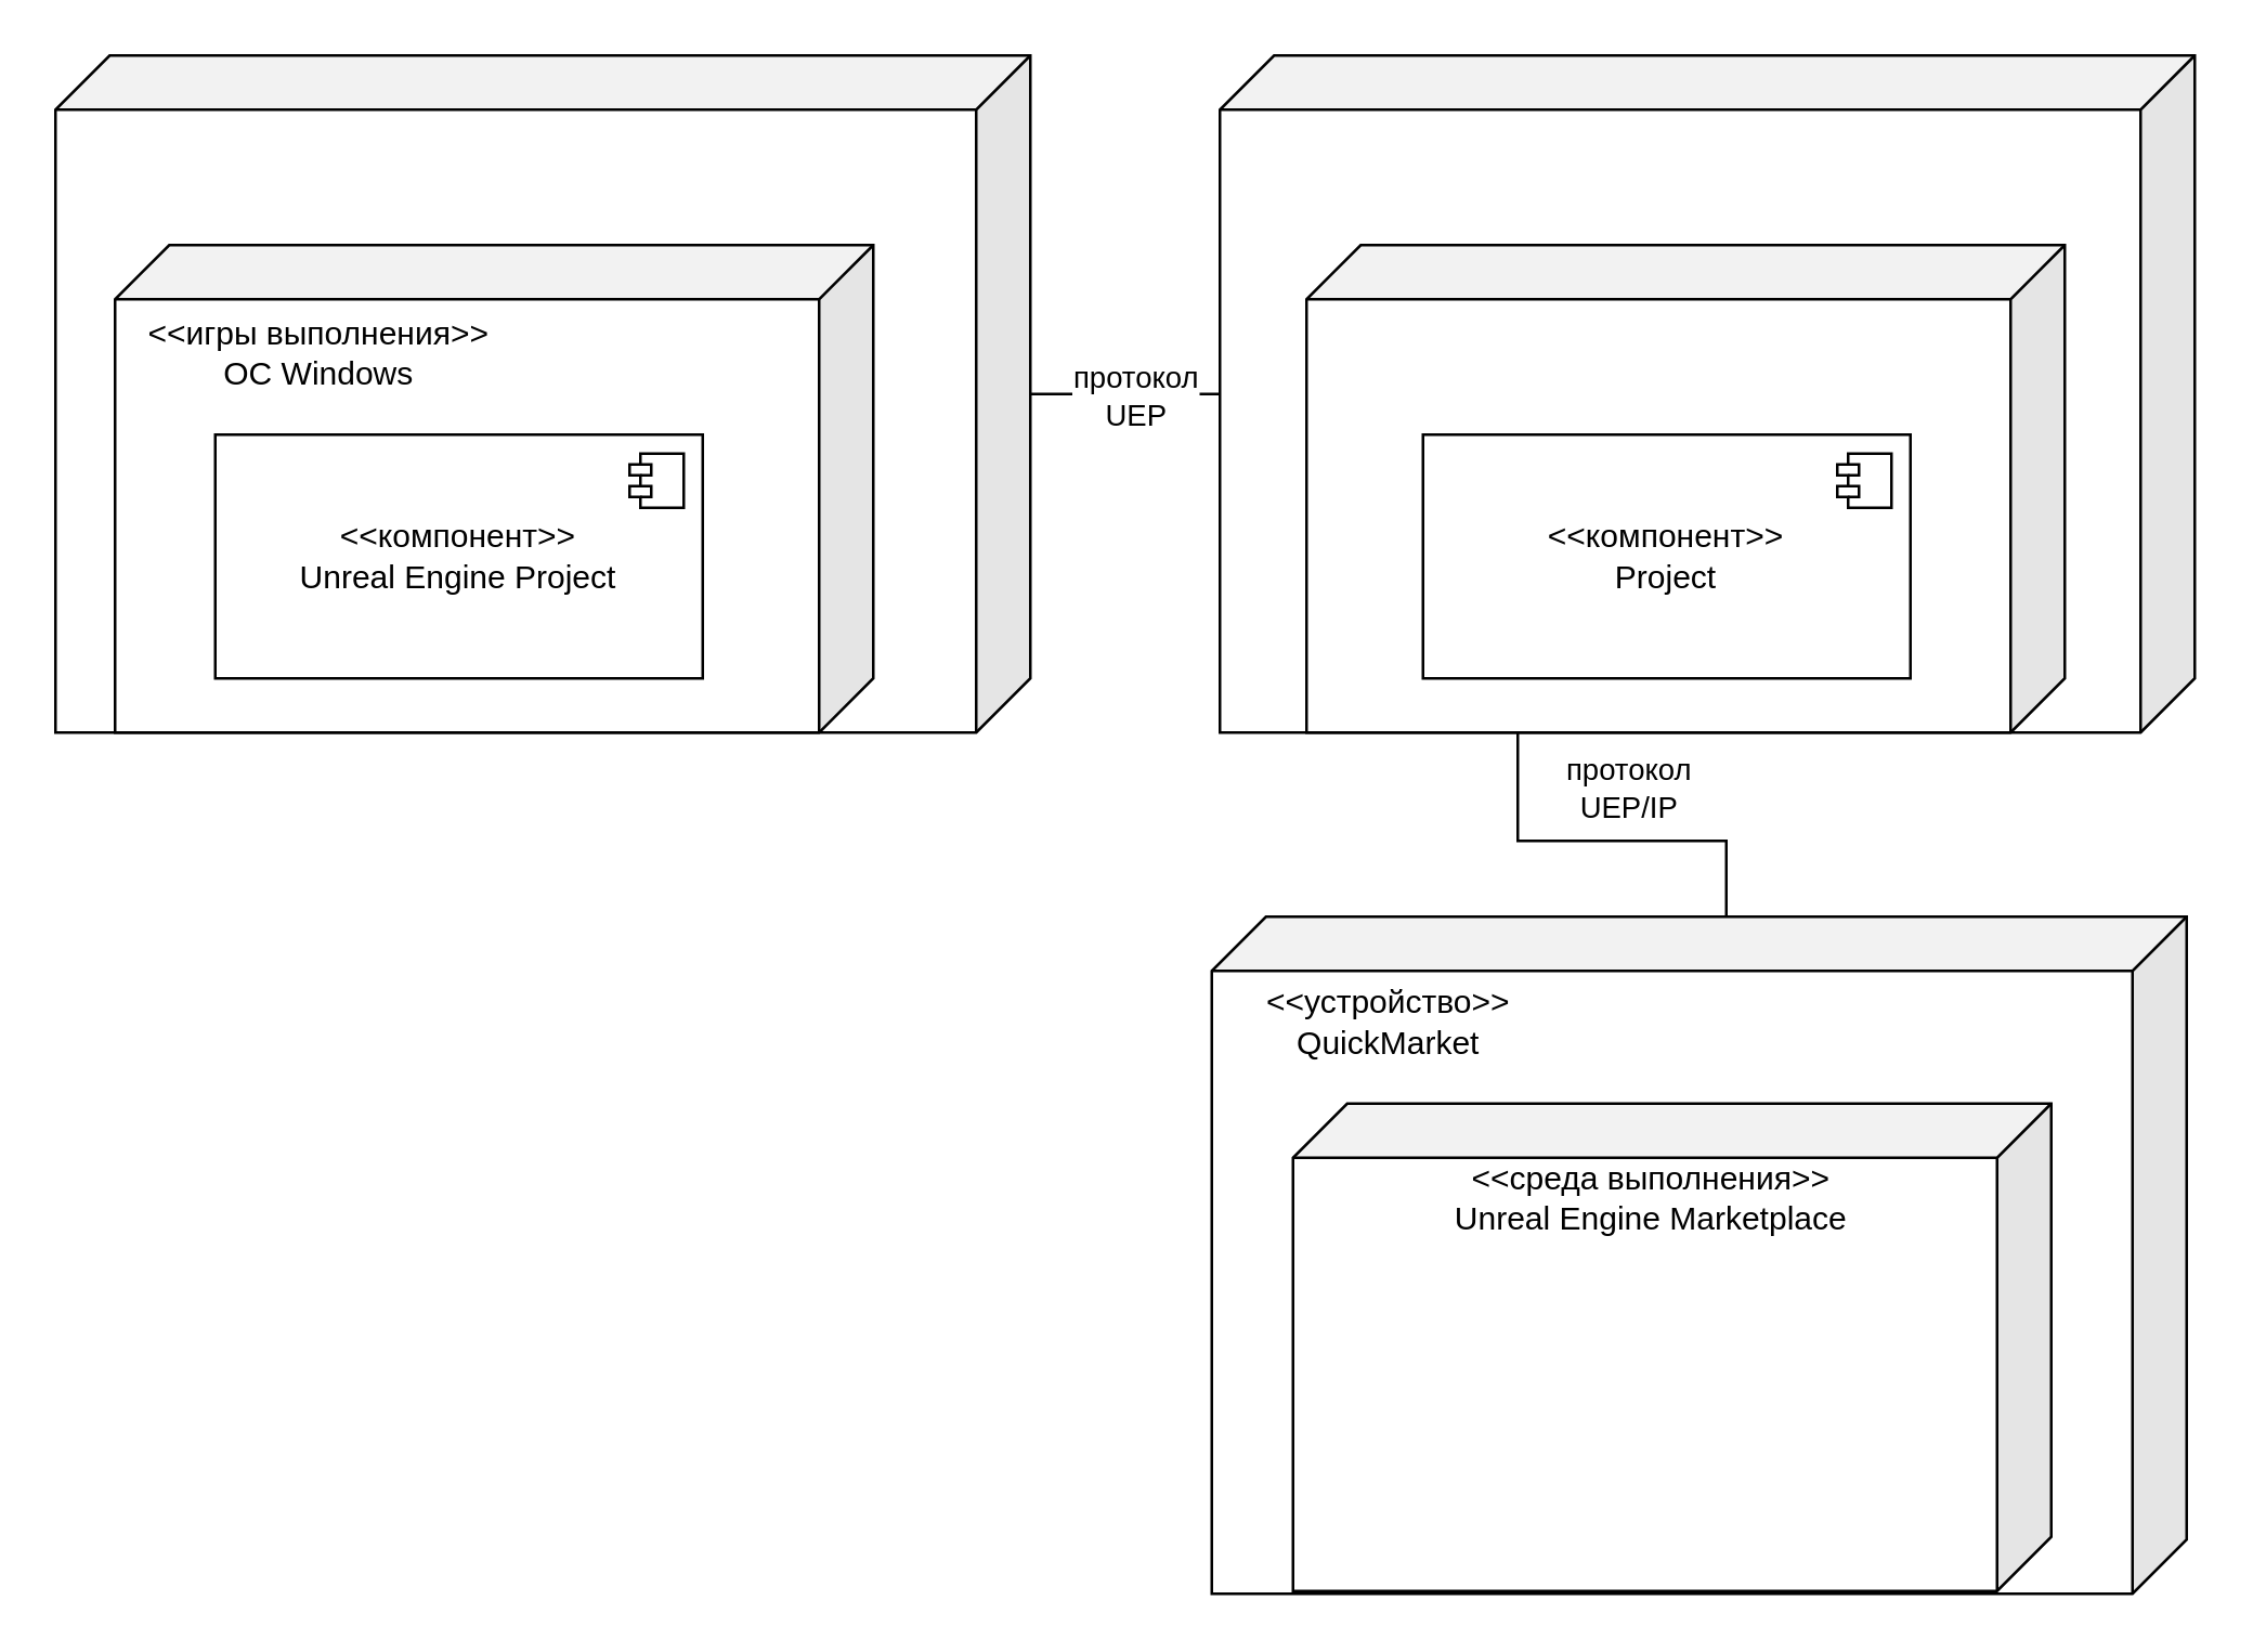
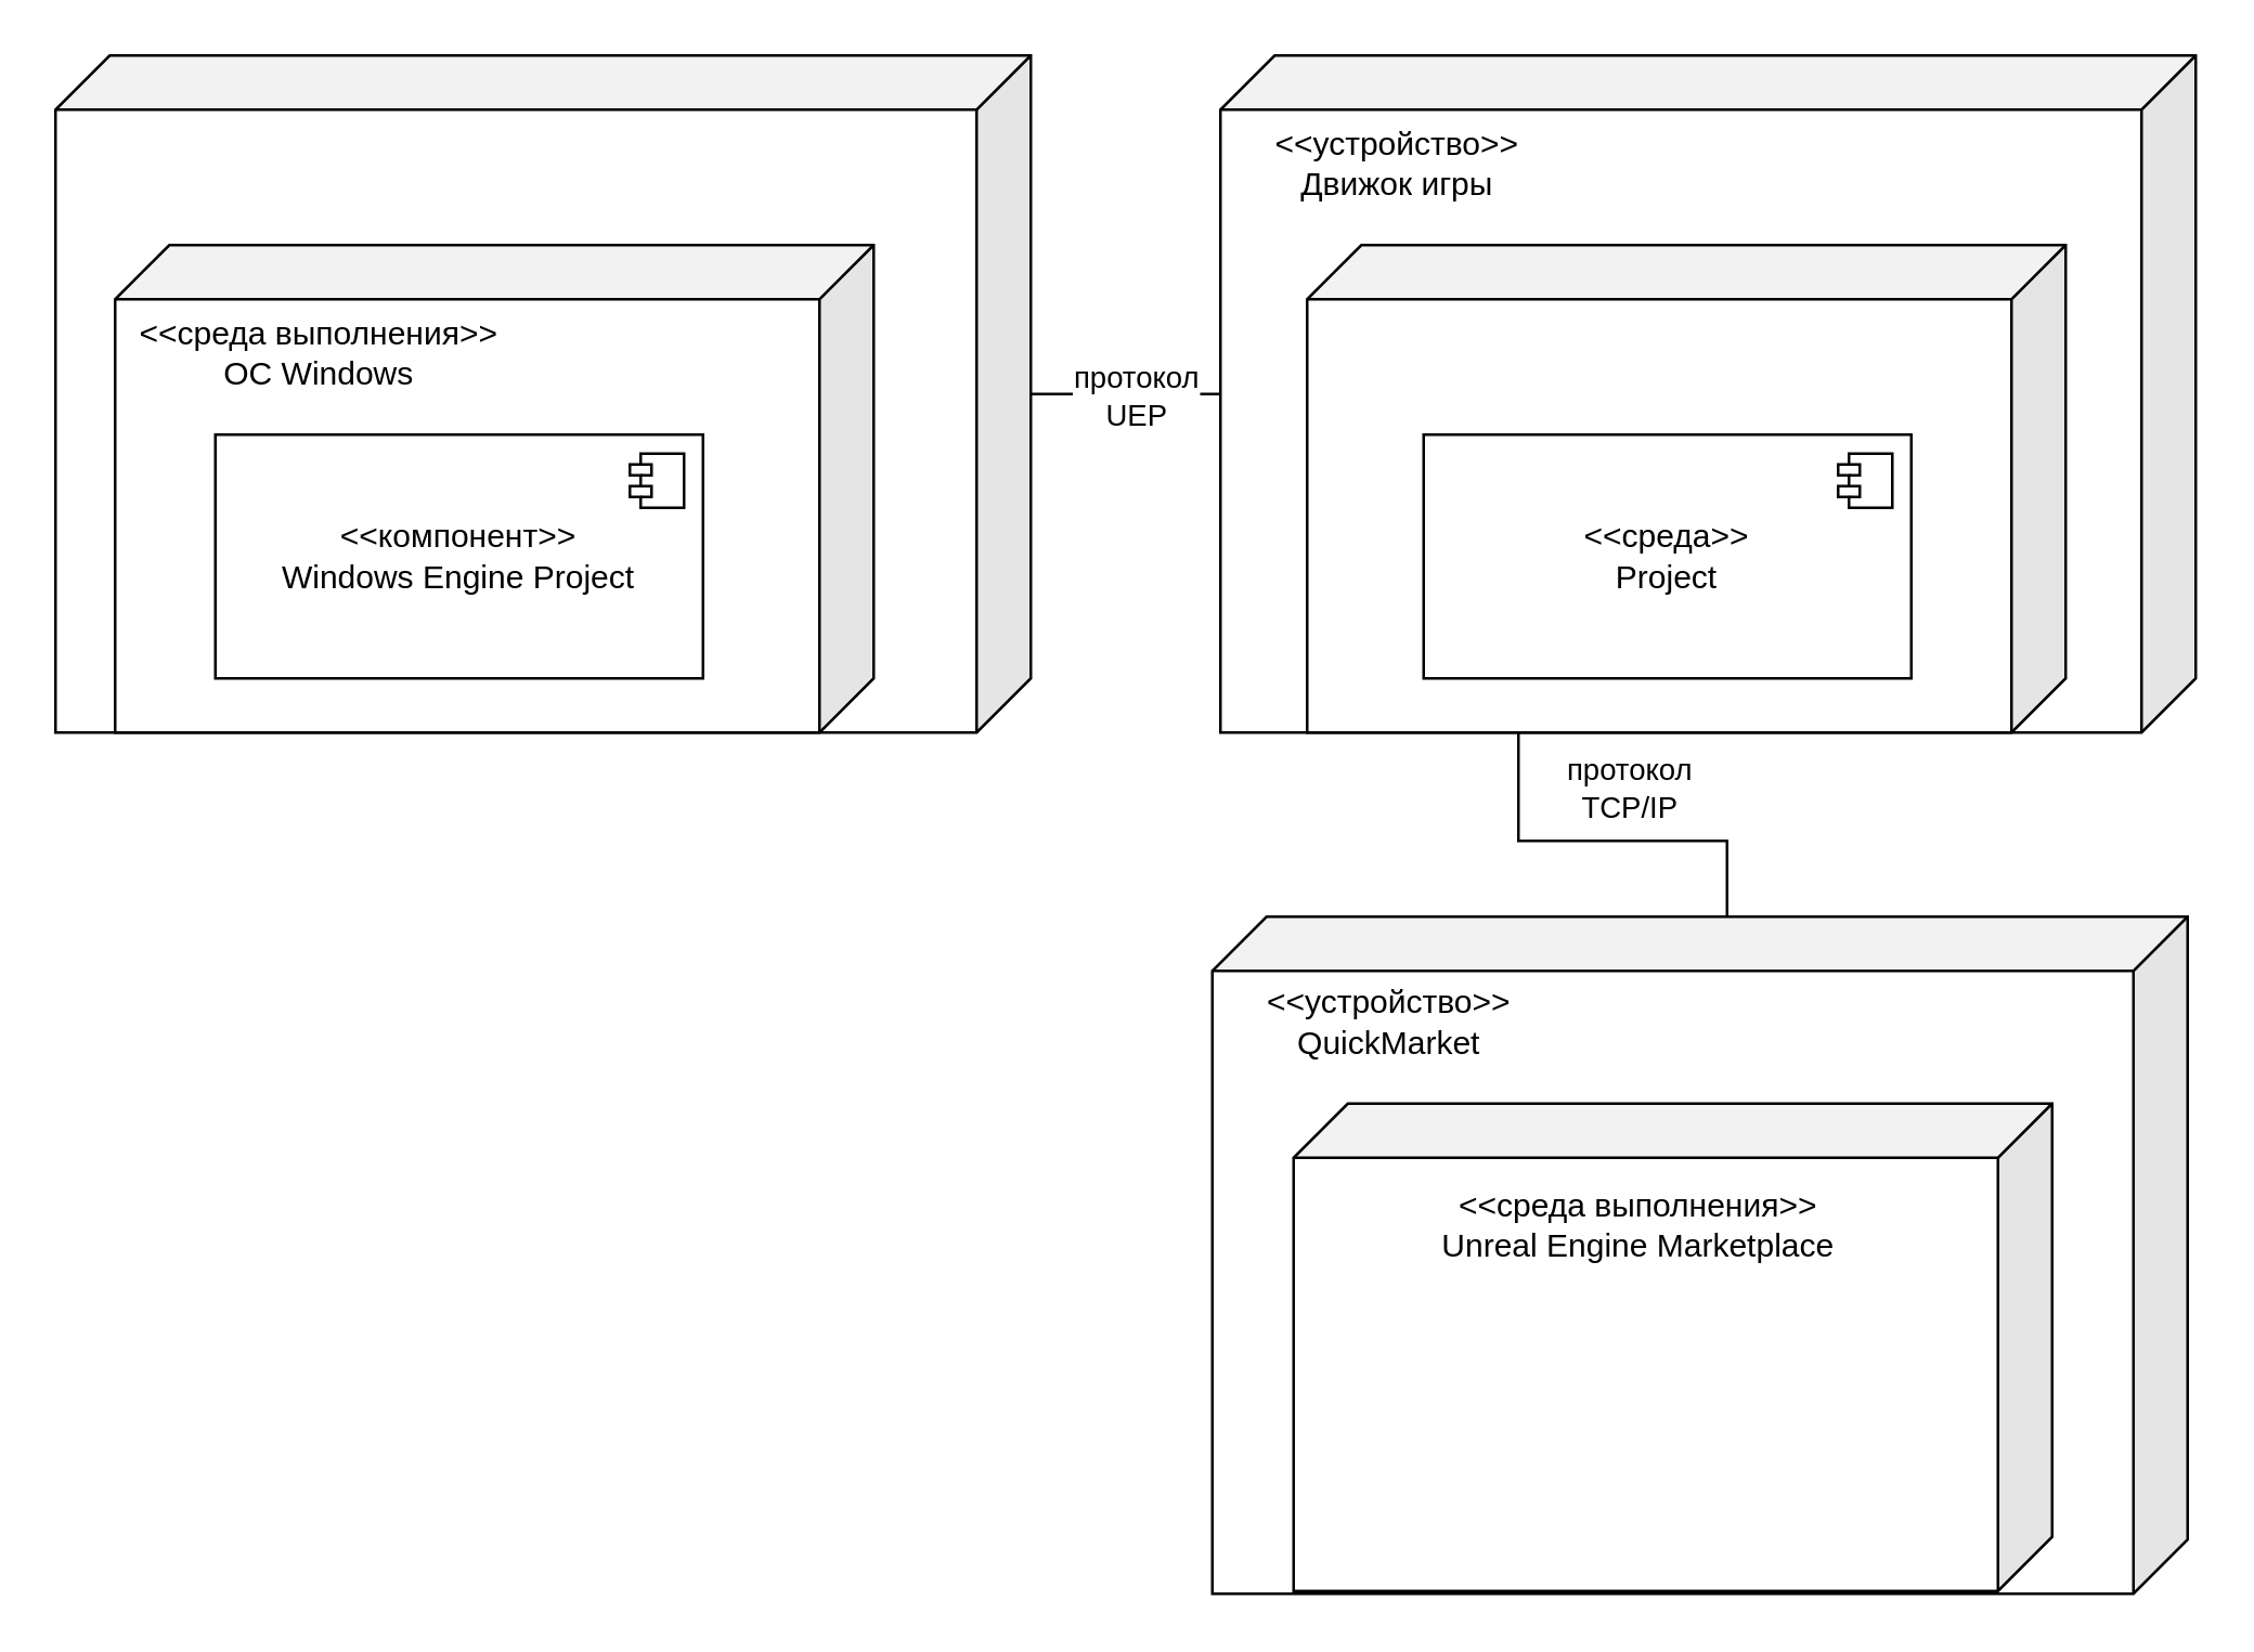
+ <mxCell id="10" value="&amp;lt;&amp;lt;устройство&amp;gt;&amp;gt;&lt;br&gt;Движок игры" style="text;html=1;align=center;verticalAlign=middle;resizable=0;points=[];autosize=1;strokeColor=none;fillColor=none;" vertex="1" parent="1"><mxGeometry x="460" y="40" width="110" height="40" as="geometry" /></mxCell>
- <mxCell id="6" value="&amp;lt;&amp;lt;игры выполнения&amp;gt;&amp;gt;&lt;br&gt;ОС Windows" style="text;html=1;align=center;verticalAlign=middle;resizable=0;points=[];autosize=1;strokeColor=none;fillColor=none;" vertex="1" parent="1"><mxGeometry x="37" y="110" width="160" height="40" as="geometry" /></mxCell>
+ <mxCell id="6" value="&amp;lt;&amp;lt;среда выполнения&amp;gt;&amp;gt;&lt;br&gt;ОС Windows" style="text;html=1;align=center;verticalAlign=middle;resizable=0;points=[];autosize=1;strokeColor=none;fillColor=none;" vertex="1" parent="1"><mxGeometry x="37" y="110" width="160" height="40" as="geometry" /></mxCell>
- <mxCell id="7" value="&amp;lt;&amp;lt;компонент&amp;gt;&amp;gt;&lt;br style=&quot;border-color: var(--border-color);&quot;&gt;Unreal Engine Project" style="html=1;dropTarget=0;whiteSpace=wrap;" vertex="1" parent="1"><mxGeometry x="79" y="160" width="180" height="90" as="geometry" /></mxCell>
+ <mxCell id="7" value="&amp;lt;&amp;lt;компонент&amp;gt;&amp;gt;&lt;br style=&quot;border-color: var(--border-color);&quot;&gt;Windows Engine Project" style="html=1;dropTarget=0;whiteSpace=wrap;" vertex="1" parent="1"><mxGeometry x="79" y="160" width="180" height="90" as="geometry" /></mxCell>
- <mxCell id="12" value="&amp;lt;&amp;lt;компонент&amp;gt;&amp;gt;&lt;br style=&quot;border-color: var(--border-color);&quot;&gt;Project" style="html=1;dropTarget=0;whiteSpace=wrap;" vertex="1" parent="1"><mxGeometry x="525" y="160" width="180" height="90" as="geometry" /></mxCell>
+ <mxCell id="12" value="&amp;lt;&amp;lt;среда&amp;gt;&amp;gt;&lt;br style=&quot;border-color: var(--border-color);&quot;&gt;Project" style="html=1;dropTarget=0;whiteSpace=wrap;" vertex="1" parent="1"><mxGeometry x="525" y="160" width="180" height="90" as="geometry" /></mxCell>
- <mxCell id="19" value="протокол&lt;br&gt;UEP/IP" style="edgeLabel;html=1;align=center;verticalAlign=middle;resizable=0;points=[];" vertex="1" connectable="0" parent="1"><mxGeometry x="520.998" y="270" as="geometry"><mxPoint x="80" y="20" as="offset" /></mxGeometry></mxCell>
+ <mxCell id="19" value="протокол&lt;br&gt;TCP/IP" style="edgeLabel;html=1;align=center;verticalAlign=middle;resizable=0;points=[];" vertex="1" connectable="0" parent="1"><mxGeometry x="520.998" y="270" as="geometry"><mxPoint x="80" y="20" as="offset" /></mxGeometry></mxCell>
- <mxCell id="17" value="&amp;lt;&amp;lt;среда выполнения&amp;gt;&amp;gt;&lt;br&gt;Unreal Engine Marketplace" style="text;html=1;align=center;verticalAlign=middle;resizable=0;points=[];autosize=1;strokeColor=none;fillColor=none;" vertex="1" parent="1"><mxGeometry x="524" y="422" width="170" height="40" as="geometry" /></mxCell>
+ <mxCell id="17" value="&amp;lt;&amp;lt;среда выполнения&amp;gt;&amp;gt;&lt;br&gt;Unreal Engine Marketplace" style="text;html=1;align=center;verticalAlign=middle;resizable=0;points=[];autosize=1;strokeColor=none;fillColor=none;" vertex="1" parent="1"><mxGeometry x="519" y="432" width="170" height="40" as="geometry" /></mxCell>
